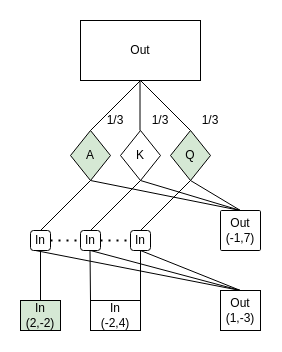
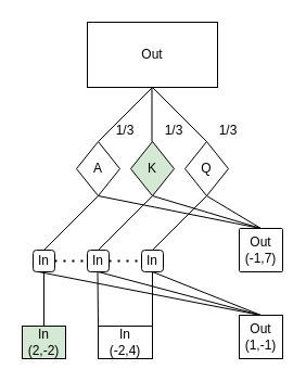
- <mxCell id="6" value="A" style="rhombus;whiteSpace=wrap;html=1;fillColor=#d5e8d4;" vertex="1" parent="1"><mxGeometry x="70" y="130" width="40" height="50" as="geometry" /></mxCell>
+ <mxCell id="6" value="A" style="rhombus;whiteSpace=wrap;html=1;" vertex="1" parent="1"><mxGeometry x="70" y="130" width="40" height="50" as="geometry" /></mxCell>
- <mxCell id="7" value="K" style="rhombus;whiteSpace=wrap;html=1;" vertex="1" parent="1"><mxGeometry x="120" y="130" width="40" height="50" as="geometry" /></mxCell>
+ <mxCell id="7" value="K" style="rhombus;whiteSpace=wrap;html=1;fillColor=#d5e8d4;" vertex="1" parent="1"><mxGeometry x="120" y="130" width="40" height="50" as="geometry" /></mxCell>
- <mxCell id="8" value="Q" style="rhombus;whiteSpace=wrap;html=1;fillColor=#d5e8d4;" vertex="1" parent="1"><mxGeometry x="170" y="130" width="40" height="50" as="geometry" /></mxCell>
+ <mxCell id="8" value="Q" style="rhombus;whiteSpace=wrap;html=1;" vertex="1" parent="1"><mxGeometry x="170" y="130" width="40" height="50" as="geometry" /></mxCell>
- <mxCell id="29" value="Out&lt;br&gt;(1,-3)" style="rounded=0;whiteSpace=wrap;html=1;" vertex="1" parent="1"><mxGeometry x="220" y="290" width="40" height="40" as="geometry" /></mxCell>
+ <mxCell id="29" value="Out&lt;br&gt;(1,-1)" style="rounded=0;whiteSpace=wrap;html=1;" vertex="1" parent="1"><mxGeometry x="220" y="290" width="40" height="40" as="geometry" /></mxCell>
